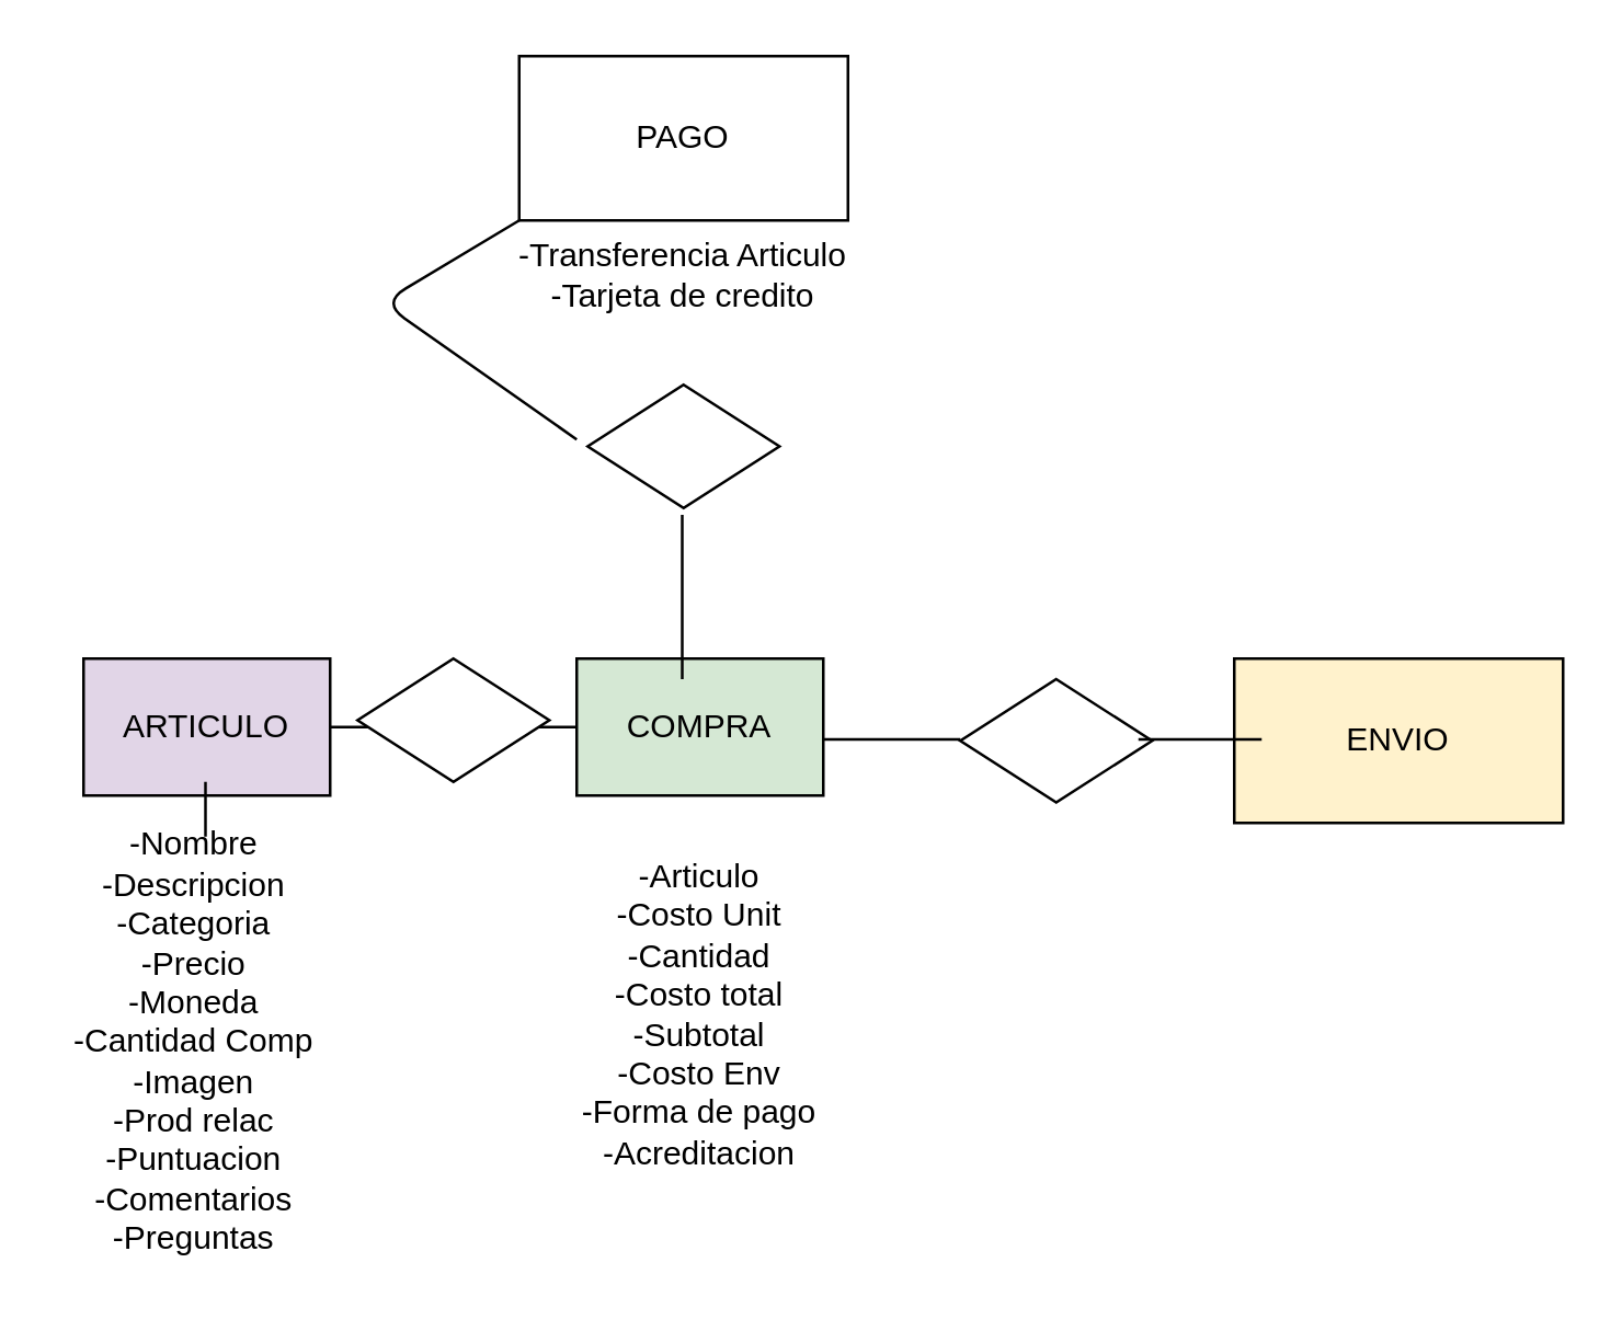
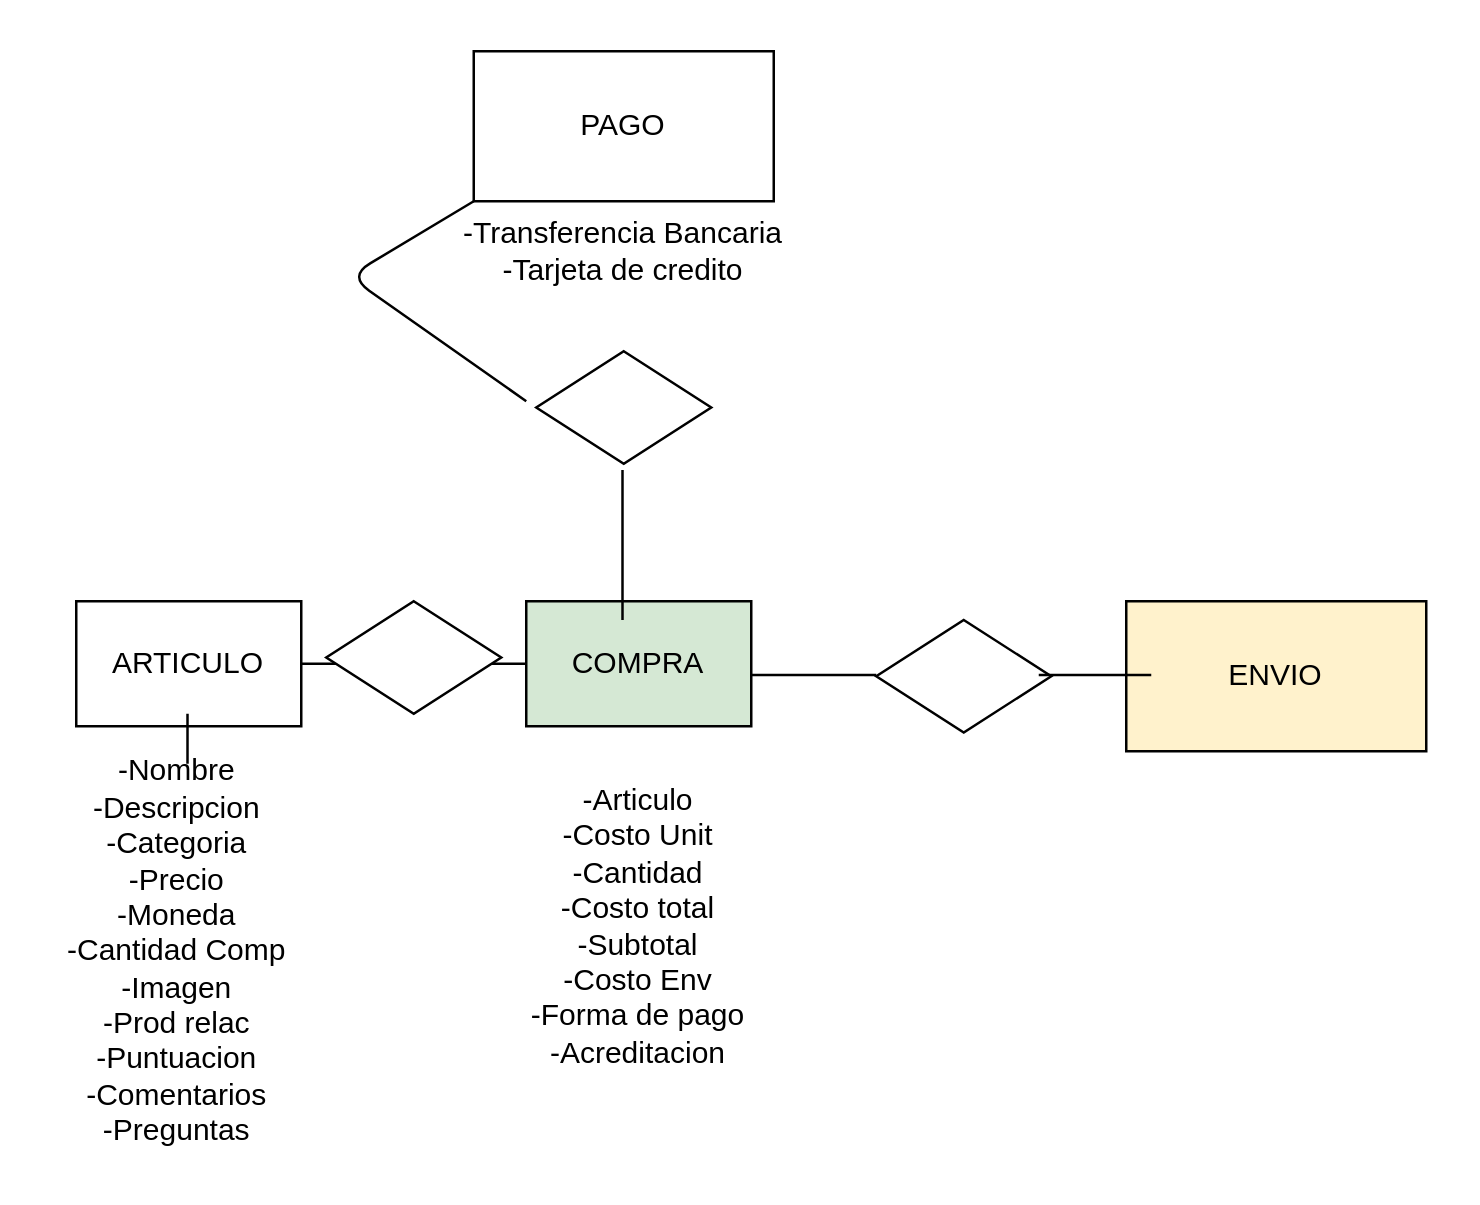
- <mxCell id="12" value="-Transferencia Articulo&lt;br&gt;-Tarjeta de credito" style="text;html=1;strokeColor=none;fillColor=none;align=center;verticalAlign=middle;whiteSpace=wrap;rounded=0;" vertex="1" parent="1"><mxGeometry x="184" y="90" width="130" height="20" as="geometry" /></mxCell>
+ <mxCell id="12" value="-Transferencia Bancaria&lt;br&gt;-Tarjeta de credito" style="text;html=1;strokeColor=none;fillColor=none;align=center;verticalAlign=middle;whiteSpace=wrap;rounded=0;" vertex="1" parent="1"><mxGeometry x="184" y="90" width="130" height="20" as="geometry" /></mxCell>
- <mxCell id="3" value="ARTICULO" style="rounded=0;whiteSpace=wrap;html=1;fillColor=#e1d5e7;" vertex="1" parent="1"><mxGeometry x="30" y="240" width="90" height="50" as="geometry" /></mxCell>
+ <mxCell id="3" value="ARTICULO" style="rounded=0;whiteSpace=wrap;html=1;" vertex="1" parent="1"><mxGeometry x="30" y="240" width="90" height="50" as="geometry" /></mxCell>
